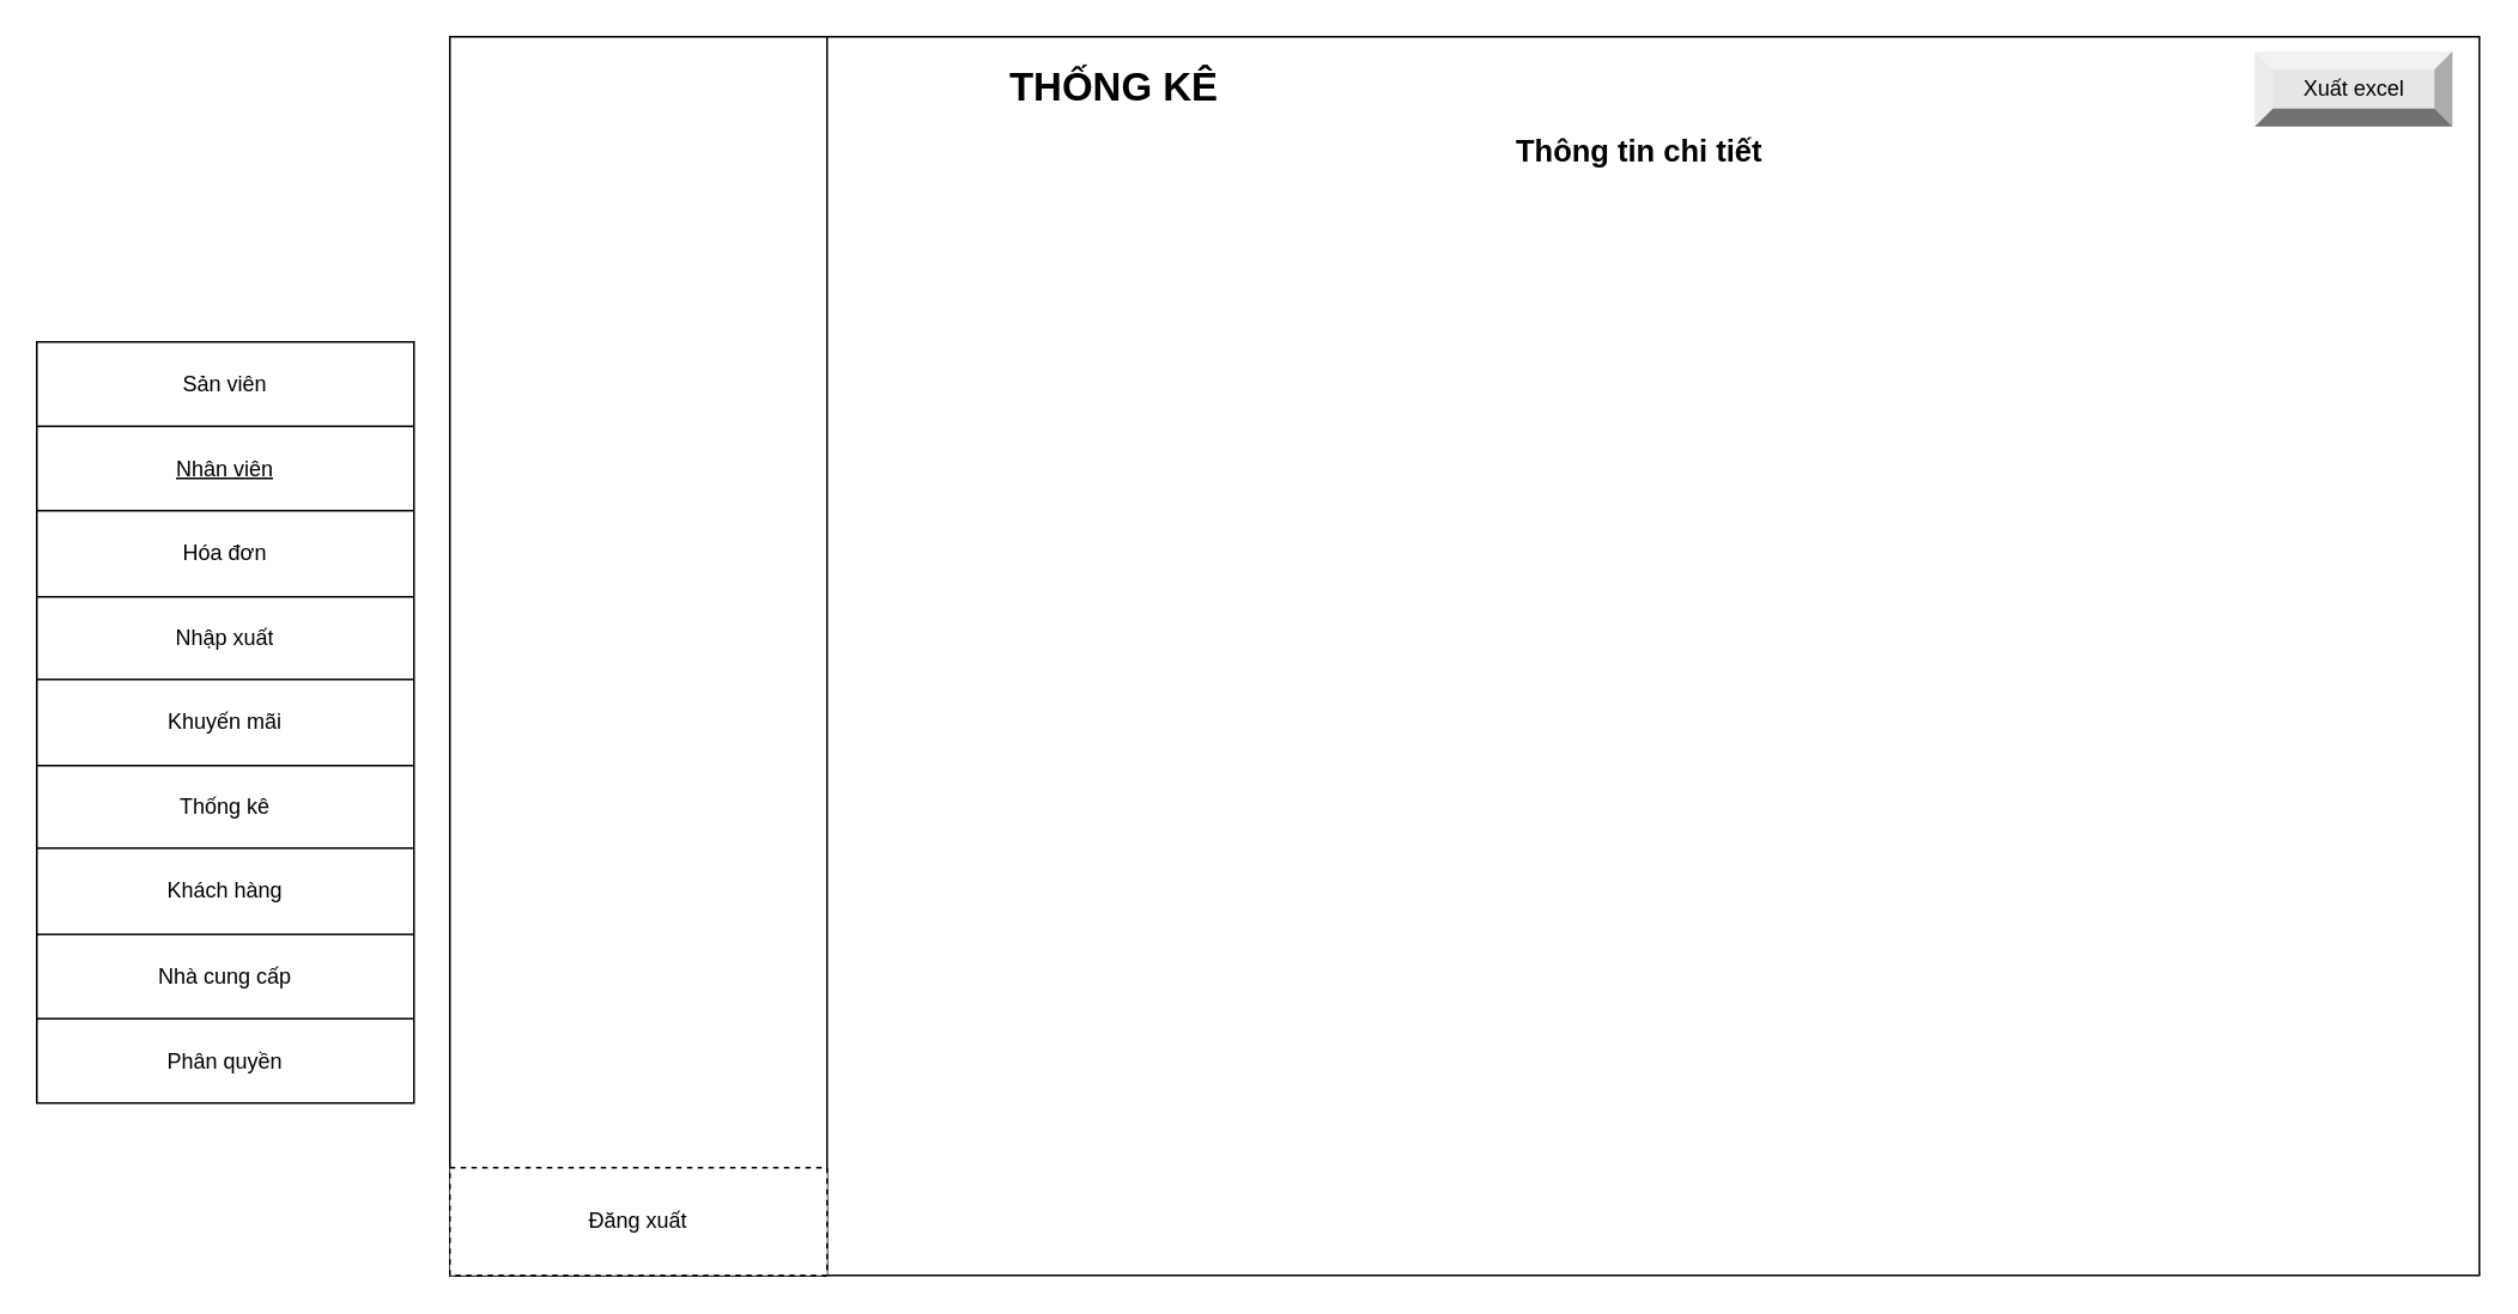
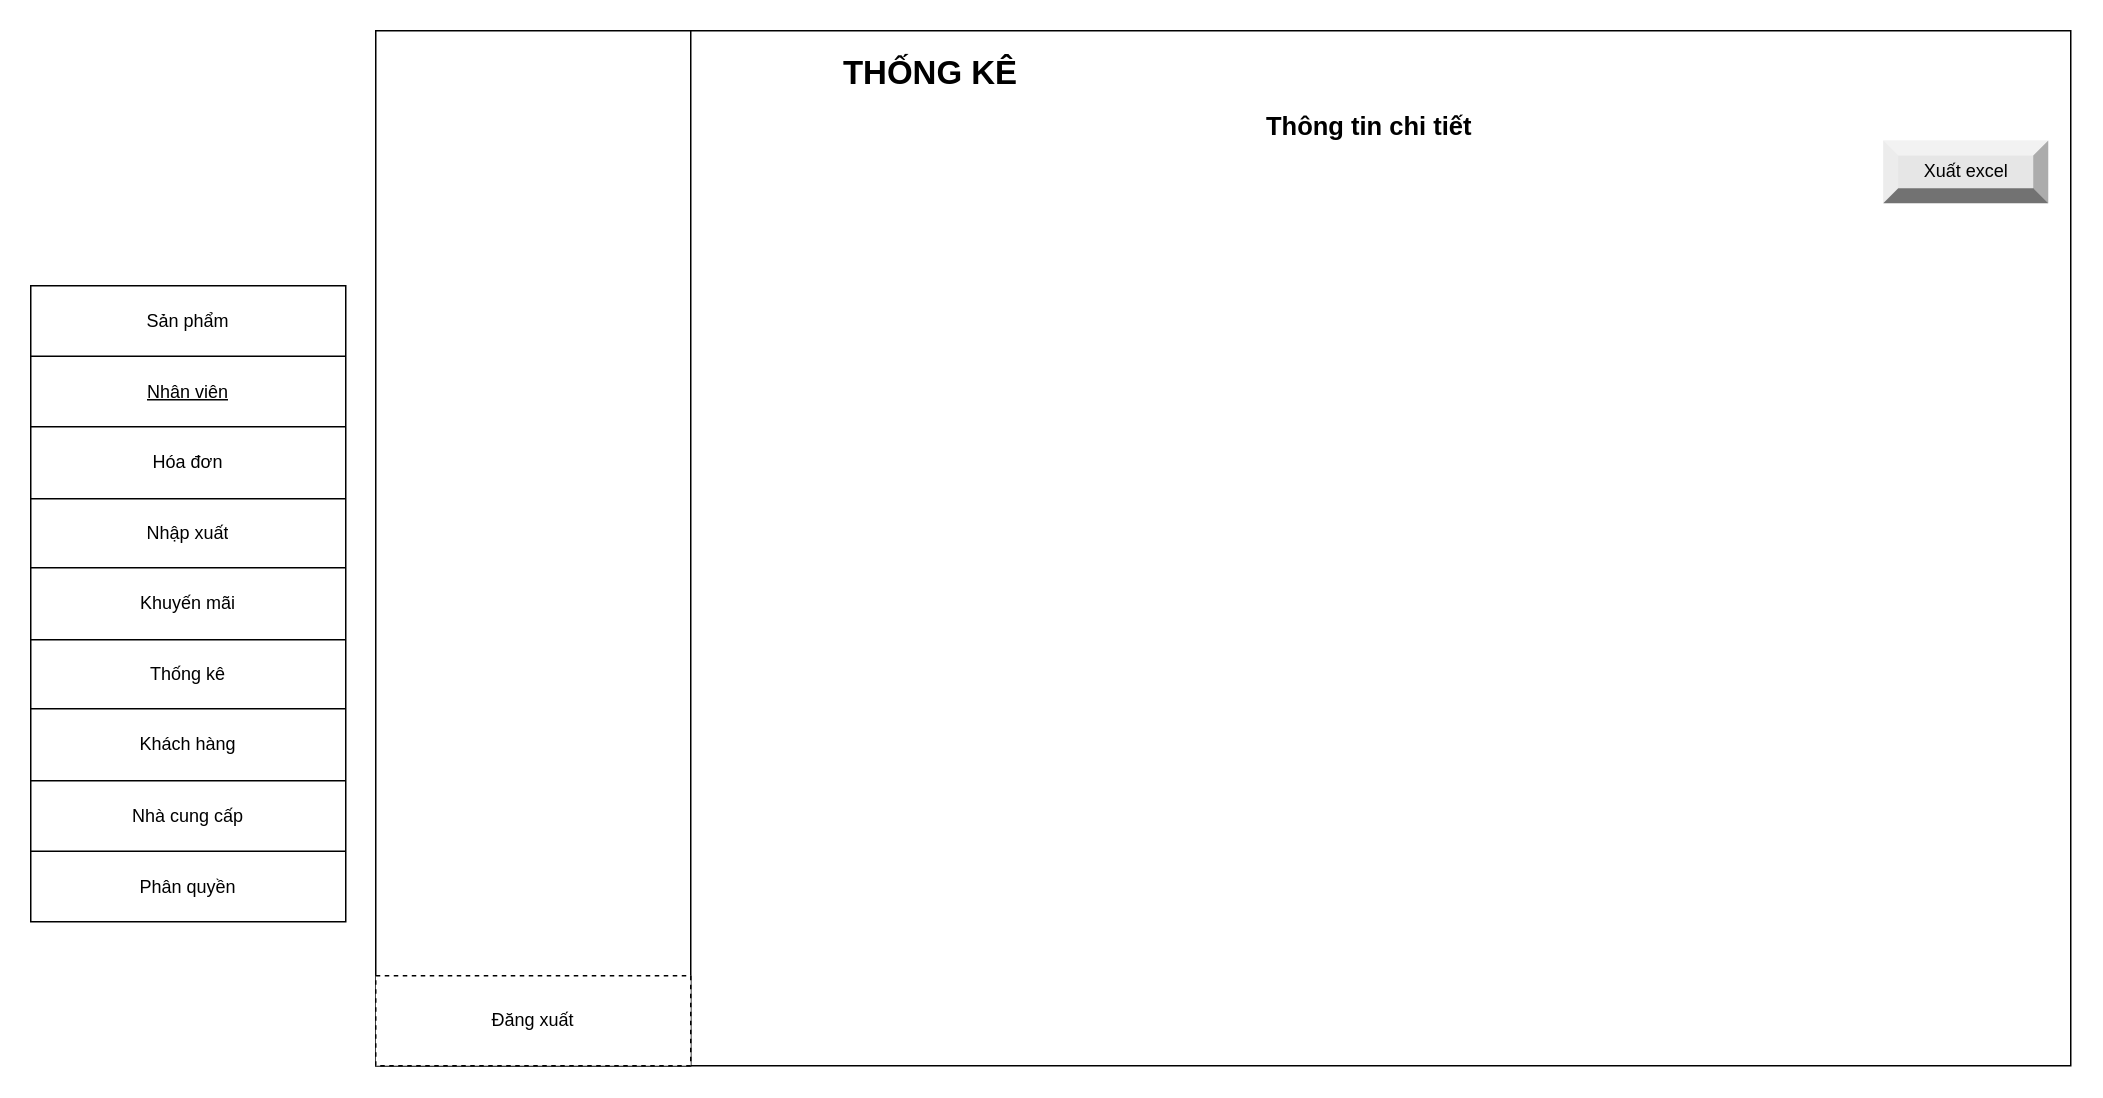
- <mxCell id="5" value="&lt;span&gt;Xuất excel&lt;/span&gt;" style="labelPosition=center;verticalLabelPosition=middle;align=center;html=1;shape=mxgraph.basic.shaded_button;dx=10;fillColor=#E6E6E6;strokeColor=none;" parent="1" vertex="1"><mxGeometry x="1255" y="28.12" width="110" height="41.88" as="geometry" /></mxCell>
+ <mxCell id="5" value="&lt;span&gt;Xuất excel&lt;/span&gt;" style="labelPosition=center;verticalLabelPosition=middle;align=center;html=1;shape=mxgraph.basic.shaded_button;dx=10;fillColor=#E6E6E6;strokeColor=none;" parent="1" vertex="1"><mxGeometry x="1255" y="93.12" width="110" height="41.88" as="geometry" /></mxCell>
- <mxCell id="9" value="Sản viên" style="shape=partialRectangle;html=1;whiteSpace=wrap;connectable=0;overflow=hidden;fillColor=none;top=0;left=0;bottom=0;right=0;pointerEvents=1;rounded=0;shadow=0;glass=0;sketch=0;fontSize=12;" parent="8" vertex="1"><mxGeometry width="210" height="47" as="geometry"><mxRectangle width="210" height="47" as="alternateBounds" /></mxGeometry></mxCell>
+ <mxCell id="9" value="Sản phẩm" style="shape=partialRectangle;html=1;whiteSpace=wrap;connectable=0;overflow=hidden;fillColor=none;top=0;left=0;bottom=0;right=0;pointerEvents=1;rounded=0;shadow=0;glass=0;sketch=0;fontSize=12;" parent="8" vertex="1"><mxGeometry width="210" height="47" as="geometry"><mxRectangle width="210" height="47" as="alternateBounds" /></mxGeometry></mxCell>
